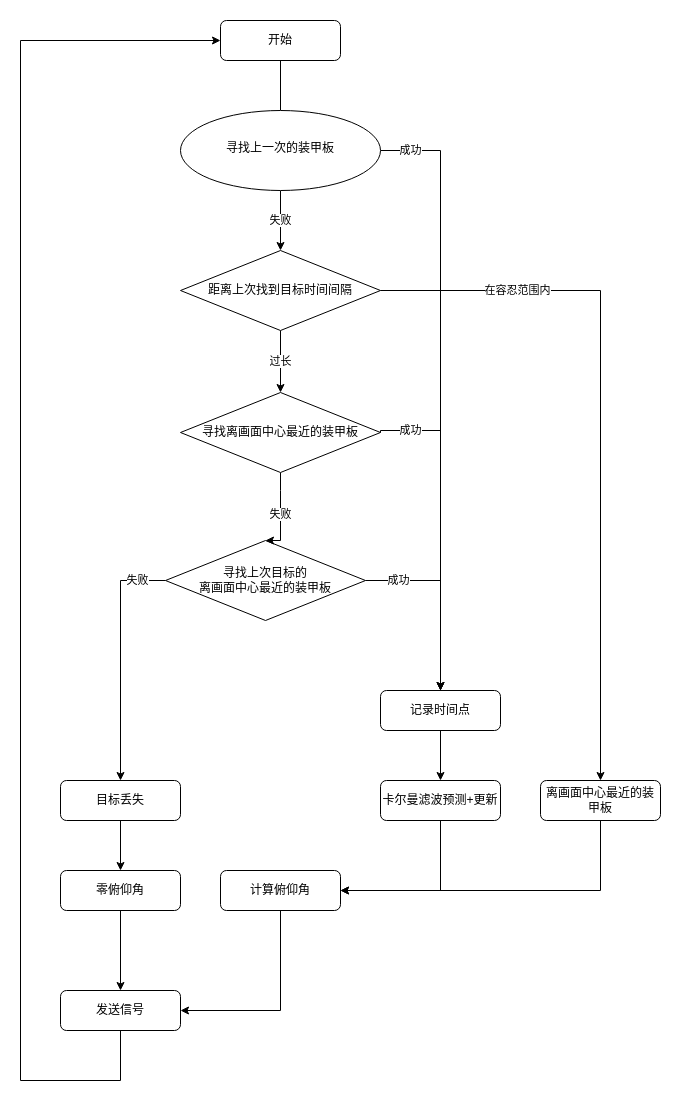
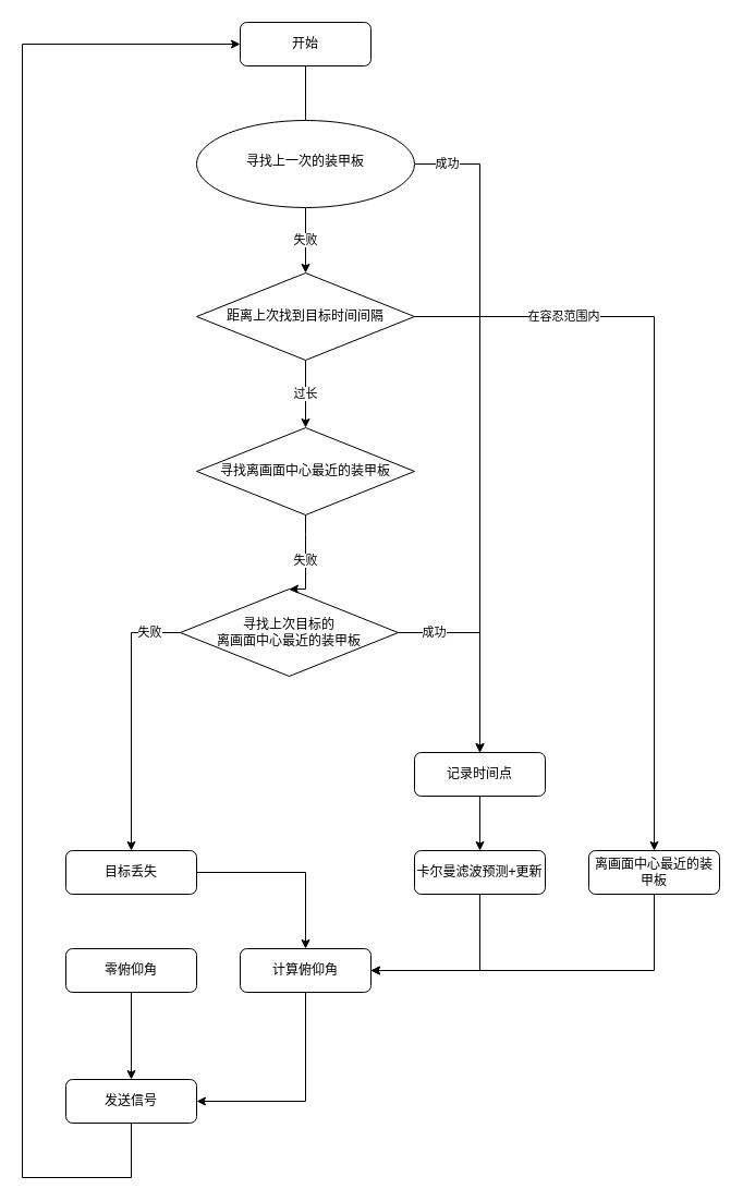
- <mxCell id="12" value="成功" style="edgeStyle=orthogonalEdgeStyle;rounded=0;orthogonalLoop=1;jettySize=auto;html=1;exitX=1;exitY=0.5;exitDx=0;exitDy=0;entryX=0.5;entryY=0;entryDx=0;entryDy=0;" edge="1" parent="1" source="14" target="8"><mxGeometry x="-0.802" relative="1" as="geometry"><Array as="points"><mxPoint x="380" y="430" /><mxPoint x="440" y="430" /></Array><mxPoint as="offset" /></mxGeometry></mxCell>
- <mxCell id="19" style="edgeStyle=orthogonalEdgeStyle;rounded=0;orthogonalLoop=1;jettySize=auto;html=1;entryX=0.5;entryY=0;entryDx=0;entryDy=0;" edge="1" parent="1" source="20" target="29"><mxGeometry relative="1" as="geometry" /></mxCell>
+ <mxCell id="19" style="edgeStyle=orthogonalEdgeStyle;rounded=0;orthogonalLoop=1;jettySize=auto;html=1;" edge="1" parent="1" source="20" target="27"><mxGeometry relative="1" as="geometry" /></mxCell>
